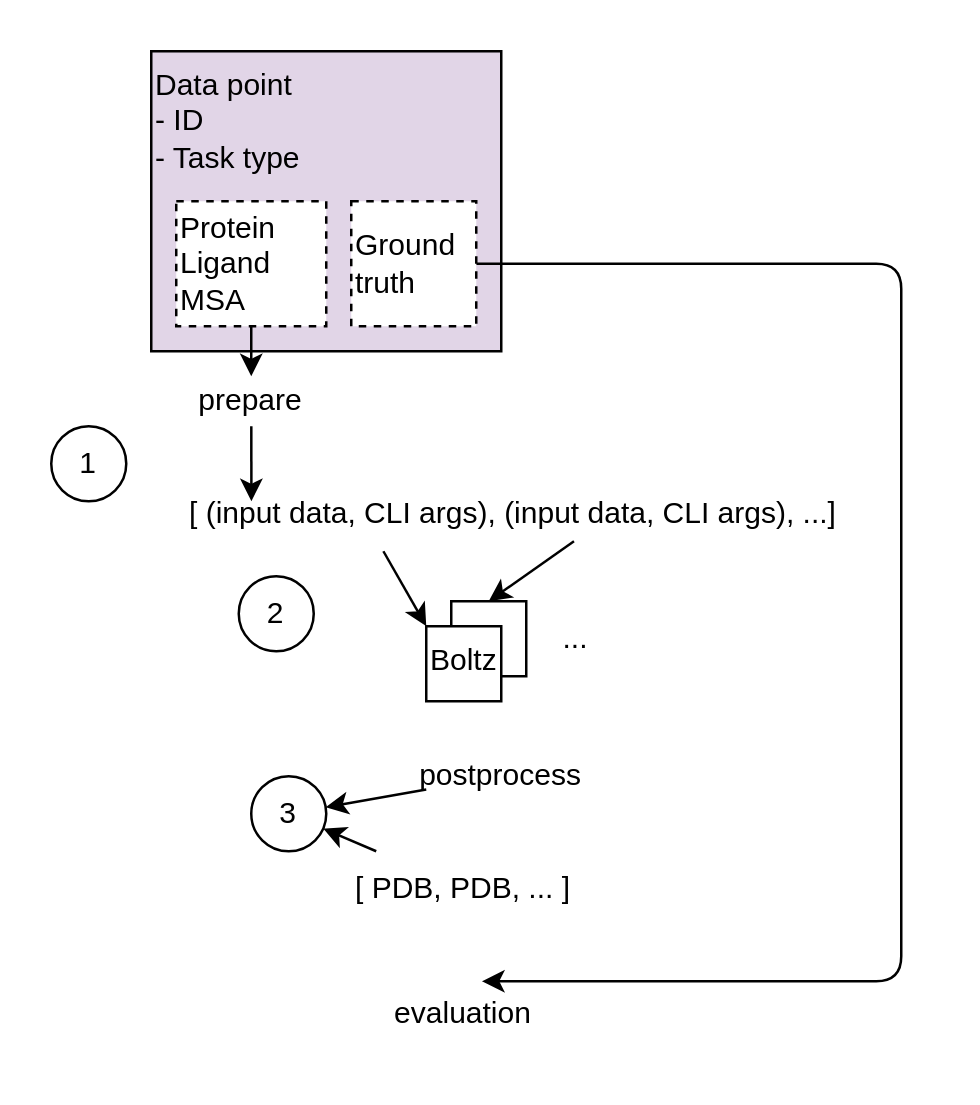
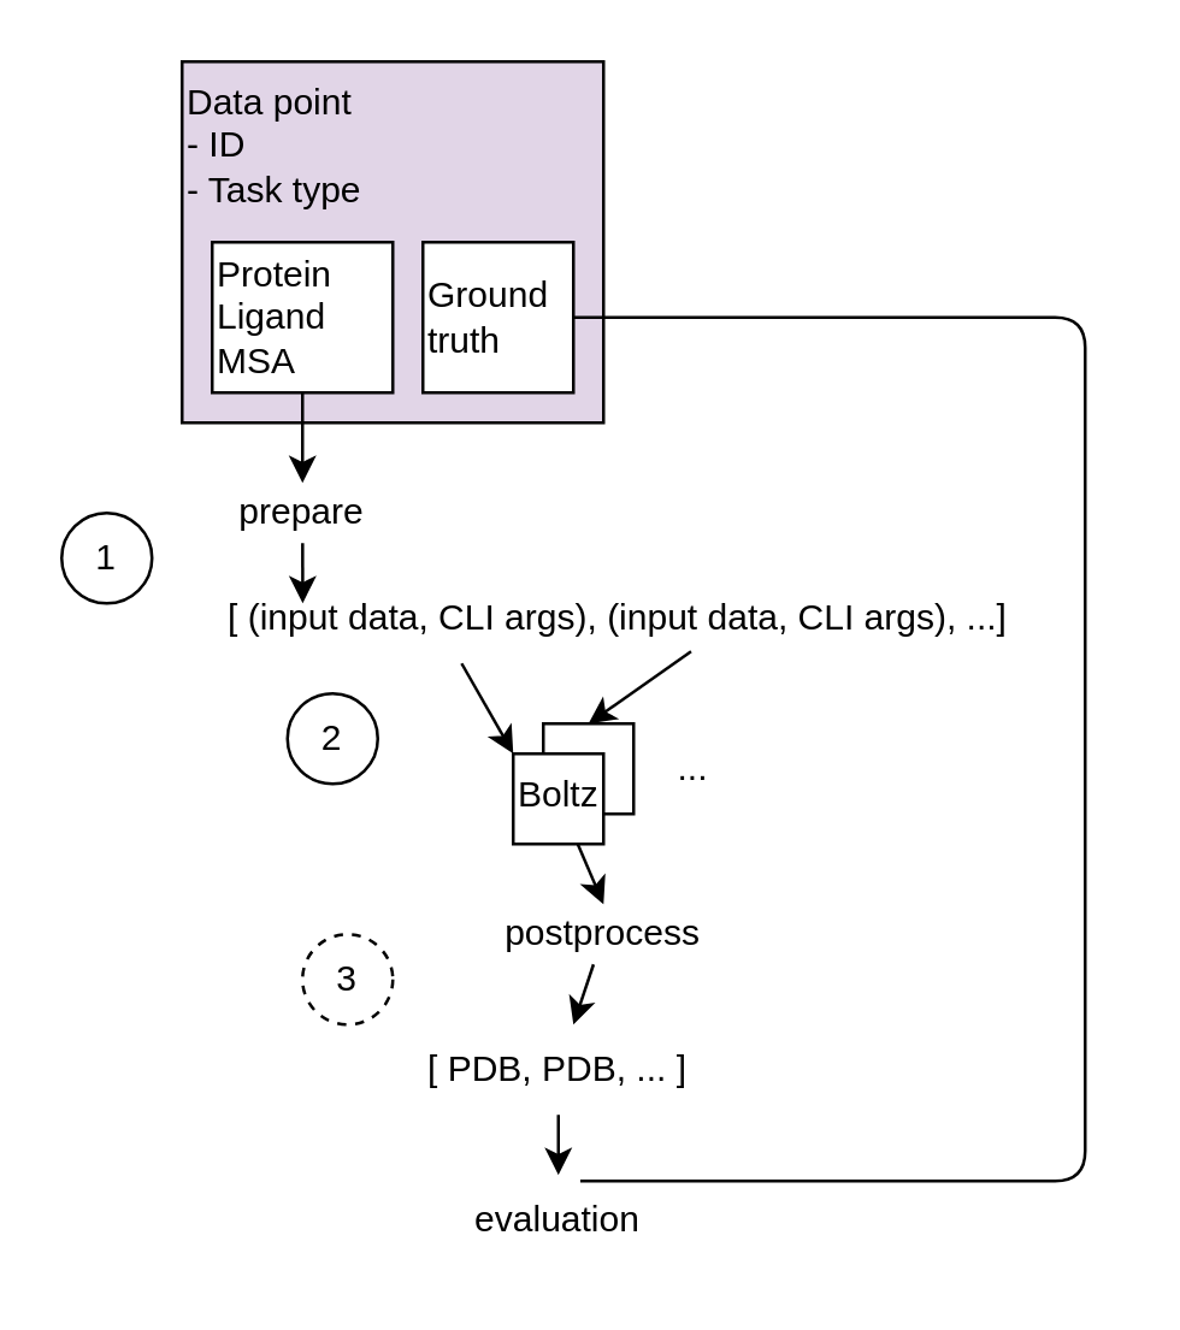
- <mxCell id="7" value="&lt;font&gt;Protein&lt;/font&gt;&lt;div&gt;&lt;font&gt;Ligand&lt;/font&gt;&lt;/div&gt;&lt;div&gt;&lt;font&gt;MSA&lt;/font&gt;&lt;/div&gt;" style="rounded=0;whiteSpace=wrap;html=1;align=left;fontColor=default;dashed=1;" vertex="1" parent="1"><mxGeometry x="70" y="80" width="60" height="50" as="geometry" /></mxCell>
+ <mxCell id="7" value="&lt;font&gt;Protein&lt;/font&gt;&lt;div&gt;&lt;font&gt;Ligand&lt;/font&gt;&lt;/div&gt;&lt;div&gt;&lt;font&gt;MSA&lt;/font&gt;&lt;/div&gt;" style="rounded=0;whiteSpace=wrap;html=1;align=left;fontColor=default;" vertex="1" parent="1"><mxGeometry x="70" y="80" width="60" height="50" as="geometry" /></mxCell>
- <mxCell id="9" value="&lt;font&gt;Ground truth&lt;/font&gt;" style="rounded=0;whiteSpace=wrap;html=1;align=left;dashed=1;" vertex="1" parent="1"><mxGeometry x="140" y="80" width="50" height="50" as="geometry" /></mxCell>
+ <mxCell id="9" value="&lt;font&gt;Ground truth&lt;/font&gt;" style="rounded=0;whiteSpace=wrap;html=1;align=left;" vertex="1" parent="1"><mxGeometry x="140" y="80" width="50" height="50" as="geometry" /></mxCell>
- <mxCell id="10" value="&lt;font style=&quot;color: light-dark(rgb(0, 0, 0), rgb(204, 0, 102));&quot;&gt;prepare&lt;/font&gt;" style="text;html=1;align=center;verticalAlign=middle;whiteSpace=wrap;rounded=0;" vertex="1" parent="1"><mxGeometry x="70" y="150" width="60" height="20" as="geometry" /></mxCell>
+ <mxCell id="10" value="&lt;font style=&quot;color: light-dark(rgb(0, 0, 0), rgb(204, 0, 102));&quot;&gt;prepare&lt;/font&gt;" style="text;html=1;align=center;verticalAlign=middle;whiteSpace=wrap;rounded=0;" vertex="1" parent="1"><mxGeometry x="70" y="160" width="60" height="20" as="geometry" /></mxCell>
+ <mxCell id="4" style="edgeStyle=none;html=1;entryX=0.5;entryY=0;entryDx=0;entryDy=0;" edge="1" parent="1" source="5" target="17"><mxGeometry relative="1" as="geometry" /></mxCell>
- <mxCell id="16" style="edgeStyle=none;html=1;" edge="1" parent="1" source="17" target="23"><mxGeometry relative="1" as="geometry" /></mxCell>
+ <mxCell id="16" style="edgeStyle=none;html=1;" edge="1" parent="1" source="17" target="19"><mxGeometry relative="1" as="geometry" /></mxCell>
- <mxCell id="23" value="3" style="ellipse;whiteSpace=wrap;html=1;aspect=fixed;" vertex="1" parent="1"><mxGeometry x="100" y="310" width="30" height="30" as="geometry" /></mxCell>
+ <mxCell id="23" value="3" style="ellipse;whiteSpace=wrap;html=1;aspect=fixed;dashed=1;" vertex="1" parent="1"><mxGeometry x="100" y="310" width="30" height="30" as="geometry" /></mxCell>
- <mxCell id="18" style="edgeStyle=none;html=1;" edge="1" parent="1" source="19" target="23"><mxGeometry relative="1" as="geometry" /></mxCell>
+ <mxCell id="18" style="edgeStyle=none;html=1;" edge="1" parent="1" source="19" target="20"><mxGeometry relative="1" as="geometry" /></mxCell>
- <mxCell id="8" style="edgeStyle=none;html=1;entryX=0.591;entryY=0.067;entryDx=0;entryDy=0;entryPerimeter=0;" edge="1" parent="1" source="9" target="20"><mxGeometry relative="1" as="geometry"><Array as="points"><mxPoint x="360" y="105" /><mxPoint x="360" y="392" /></Array></mxGeometry></mxCell>
+ <mxCell id="8" style="edgeStyle=none;html=1;entryX=0.591;entryY=0.067;entryDx=0;entryDy=0;entryPerimeter=0;endArrow=none;" edge="1" parent="1" source="9" target="20"><mxGeometry relative="1" as="geometry"><Array as="points"><mxPoint x="360" y="105" /><mxPoint x="360" y="392" /></Array></mxGeometry></mxCell>
